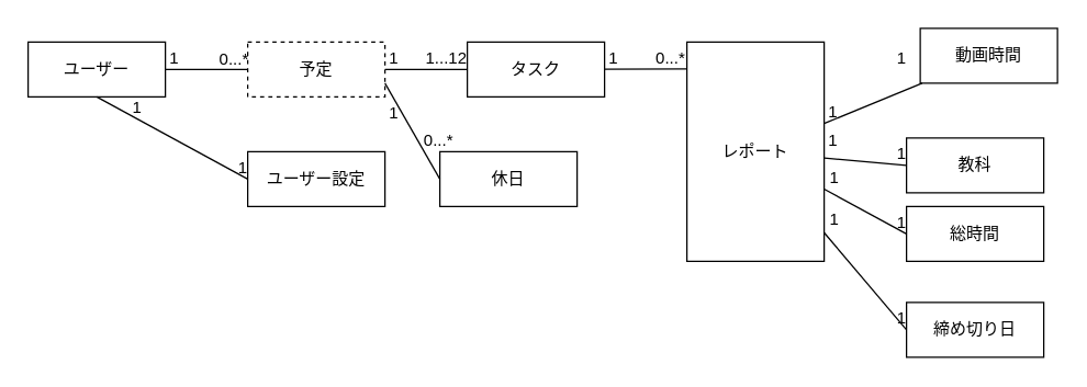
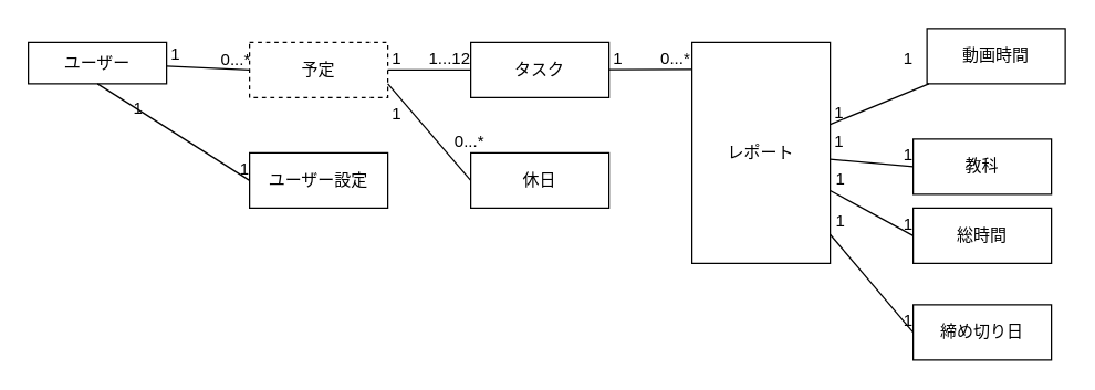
- <mxCell id="2" value="ユーザー" style="whiteSpace=wrap;html=1;align=center;" parent="1" vertex="1"><mxGeometry x="20" y="30" width="100" height="40" as="geometry" /></mxCell>
+ <mxCell id="2" value="ユーザー" style="whiteSpace=wrap;html=1;align=center;" parent="1" vertex="1"><mxGeometry x="20" y="30" width="100" height="30" as="geometry" /></mxCell>
- <mxCell id="31" value="休日" style="whiteSpace=wrap;html=1;align=center;" parent="1" vertex="1"><mxGeometry x="320" y="110" width="100" height="40" as="geometry" /></mxCell>
+ <mxCell id="31" value="休日" style="whiteSpace=wrap;html=1;align=center;" parent="1" vertex="1"><mxGeometry x="340" y="110" width="100" height="40" as="geometry" /></mxCell>
